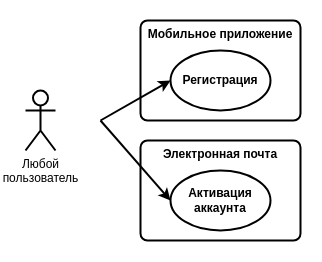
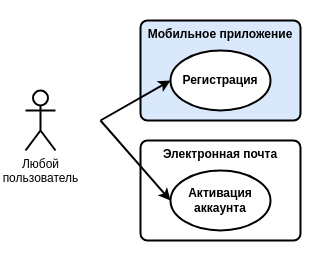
- <mxCell id="4" value="&lt;b&gt;Мобильное приложение&lt;/b&gt;" style="rounded=1;whiteSpace=wrap;html=1;absoluteArcSize=1;arcSize=14;strokeWidth=2;verticalAlign=top;" parent="1" vertex="1"><mxGeometry x="140" y="20" width="160" height="100" as="geometry" /></mxCell>
+ <mxCell id="4" value="&lt;b&gt;Мобильное приложение&lt;/b&gt;" style="rounded=1;whiteSpace=wrap;html=1;absoluteArcSize=1;arcSize=14;strokeWidth=2;verticalAlign=top;fillColor=#dae8fc;" parent="1" vertex="1"><mxGeometry x="140" y="20" width="160" height="100" as="geometry" /></mxCell>
